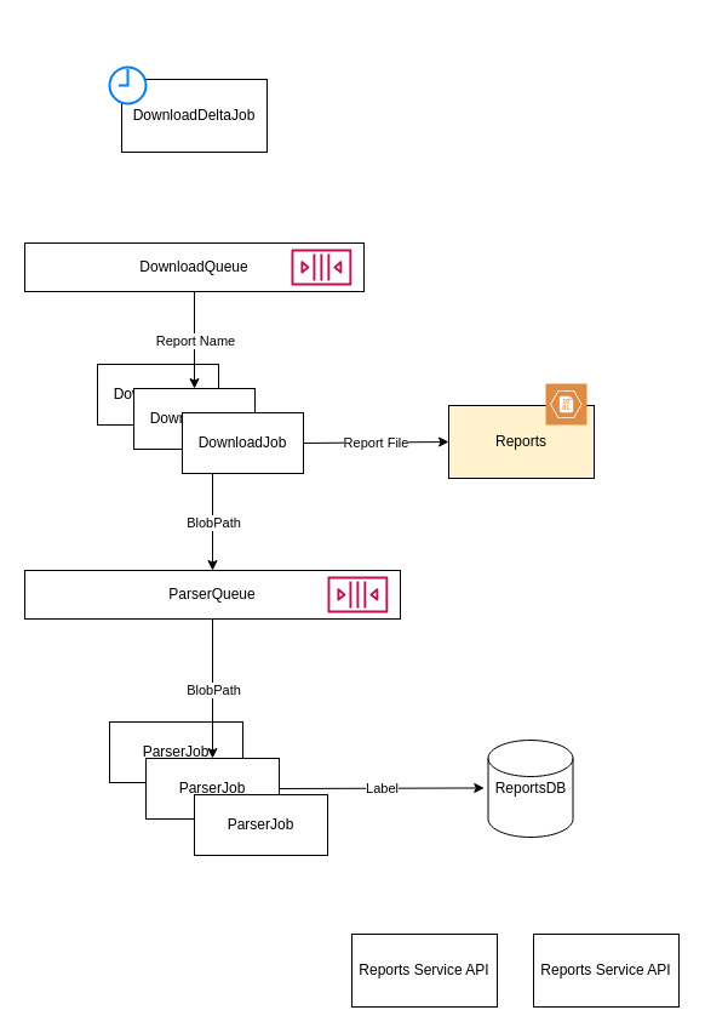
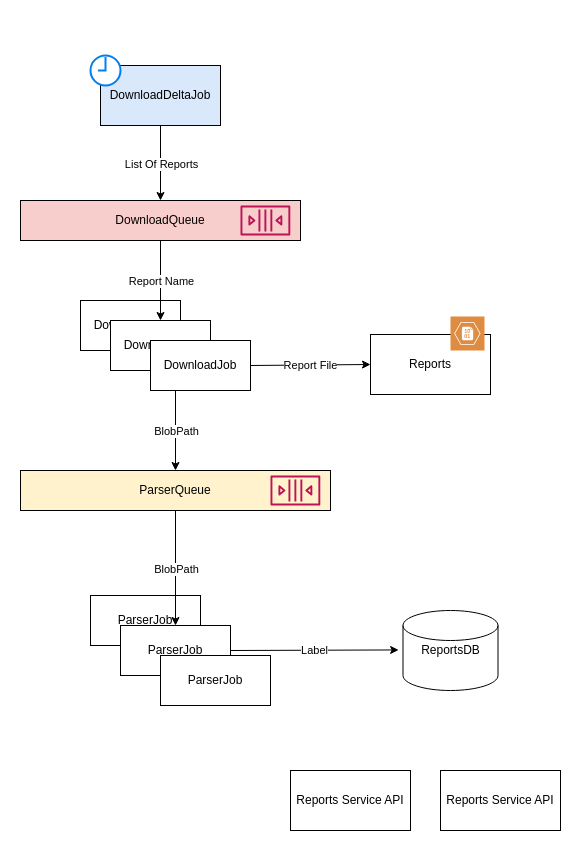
- <mxCell id="12" value="DownloadDeltaJob" style="rounded=0;whiteSpace=wrap;html=1;" parent="11" vertex="1"><mxGeometry x="10" y="10" width="120" height="60" as="geometry" /></mxCell>
+ <mxCell id="12" value="DownloadDeltaJob" style="rounded=0;whiteSpace=wrap;html=1;fillColor=#dae8fc;" parent="11" vertex="1"><mxGeometry x="10" y="10" width="120" height="60" as="geometry" /></mxCell>
+ <mxCell id="2" value="" style="endArrow=classic;html=1;exitX=0.5;exitY=1;exitDx=0;exitDy=0;entryX=0.5;entryY=0;entryDx=0;entryDy=0;" parent="1" source="12" target="30" edge="1"><mxGeometry relative="1" as="geometry"><mxPoint x="410" y="220" as="sourcePoint" /><mxPoint x="556" y="301.056" as="targetPoint" /></mxGeometry></mxCell>
+ <mxCell id="3" value="List Of Reports" style="edgeLabel;resizable=0;html=1;align=center;verticalAlign=middle;" parent="2" connectable="0" vertex="1"><mxGeometry relative="1" as="geometry" /></mxCell>
- <mxCell id="30" value="DownloadQueue" style="rounded=0;whiteSpace=wrap;html=1;" parent="29" vertex="1"><mxGeometry width="280" height="40" as="geometry" /></mxCell>
+ <mxCell id="30" value="DownloadQueue" style="rounded=0;whiteSpace=wrap;html=1;fillColor=#f8cecc;" parent="29" vertex="1"><mxGeometry width="280" height="40" as="geometry" /></mxCell>
- <mxCell id="18" value="Reports" style="rounded=0;whiteSpace=wrap;html=1;fillColor=#fff2cc;" parent="17" vertex="1"><mxGeometry y="14" width="120" height="60" as="geometry" /></mxCell>
+ <mxCell id="18" value="Reports" style="rounded=0;whiteSpace=wrap;html=1;" parent="17" vertex="1"><mxGeometry y="14" width="120" height="60" as="geometry" /></mxCell>
- <mxCell id="33" value="ParserQueue" style="rounded=0;whiteSpace=wrap;html=1;" parent="32" vertex="1"><mxGeometry width="310" height="40" as="geometry" /></mxCell>
+ <mxCell id="33" value="ParserQueue" style="rounded=0;whiteSpace=wrap;html=1;fillColor=#fff2cc;" parent="32" vertex="1"><mxGeometry width="310" height="40" as="geometry" /></mxCell>
- <mxCell id="26" value="ReportsDB" style="shape=cylinder2;whiteSpace=wrap;html=1;boundedLbl=1;backgroundOutline=1;size=15;" vertex="1" parent="1"><mxGeometry x="402.5" y="610" width="70" height="80" as="geometry" /></mxCell>
+ <mxCell id="26" value="ReportsDB" style="shape=cylinder2;whiteSpace=wrap;html=1;boundedLbl=1;backgroundOutline=1;size=15;" vertex="1" parent="1"><mxGeometry x="402.5" y="610" width="95" height="80" as="geometry" /></mxCell>
